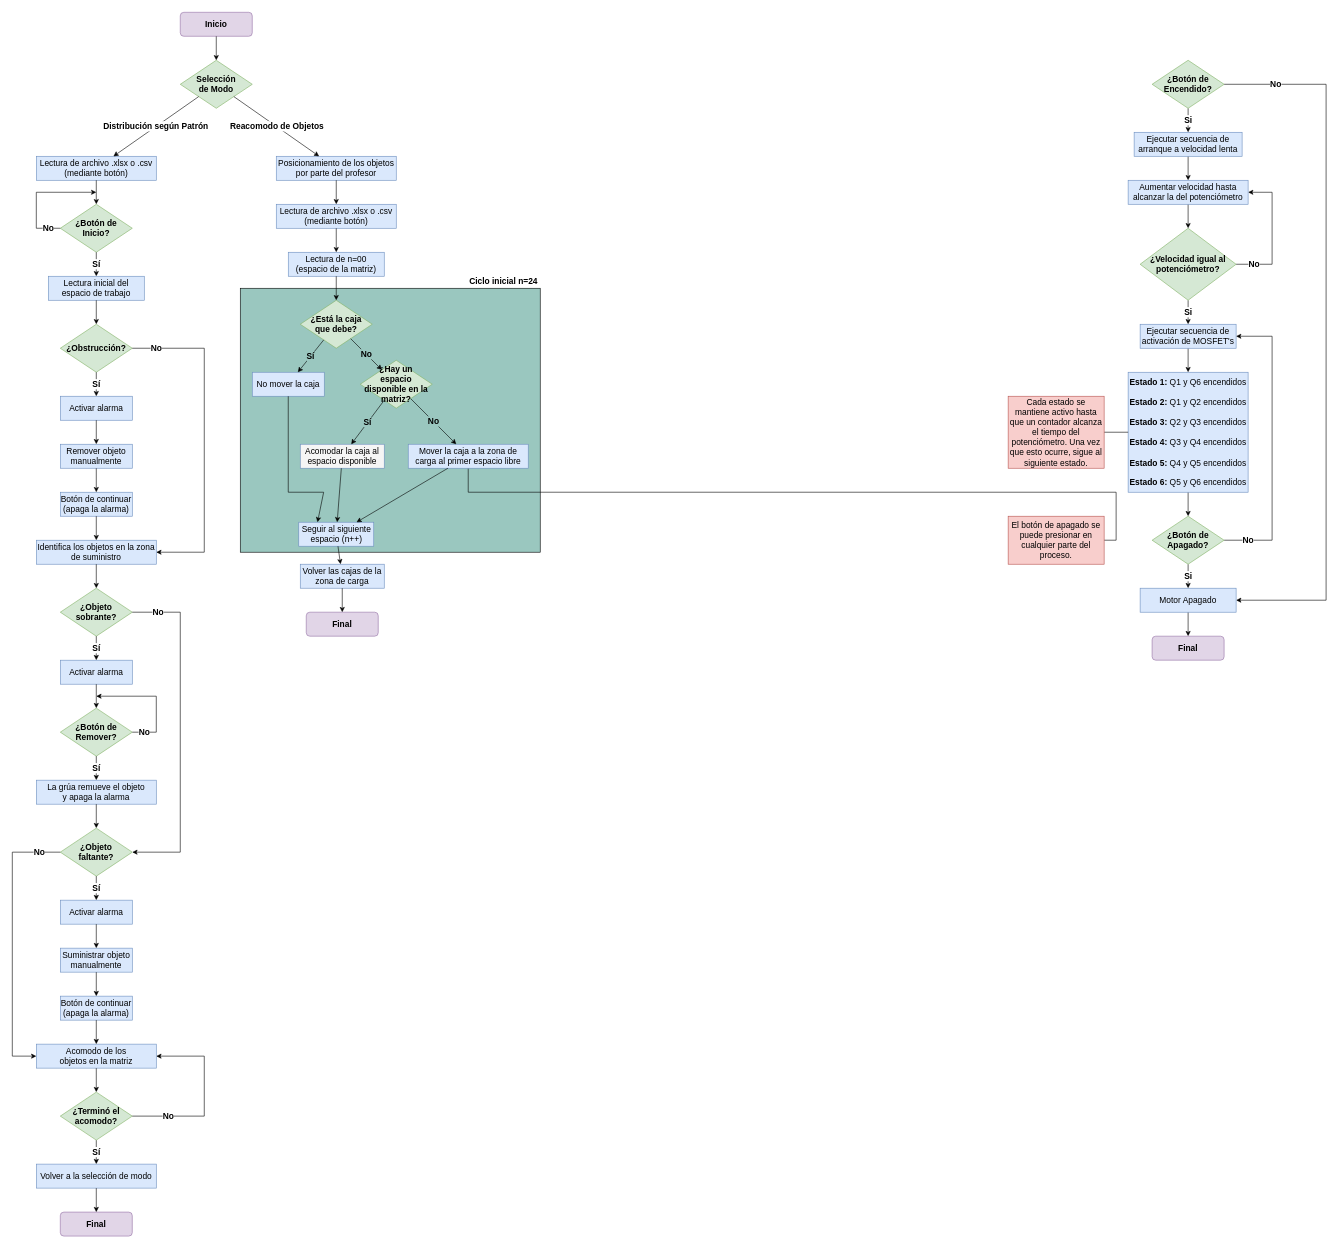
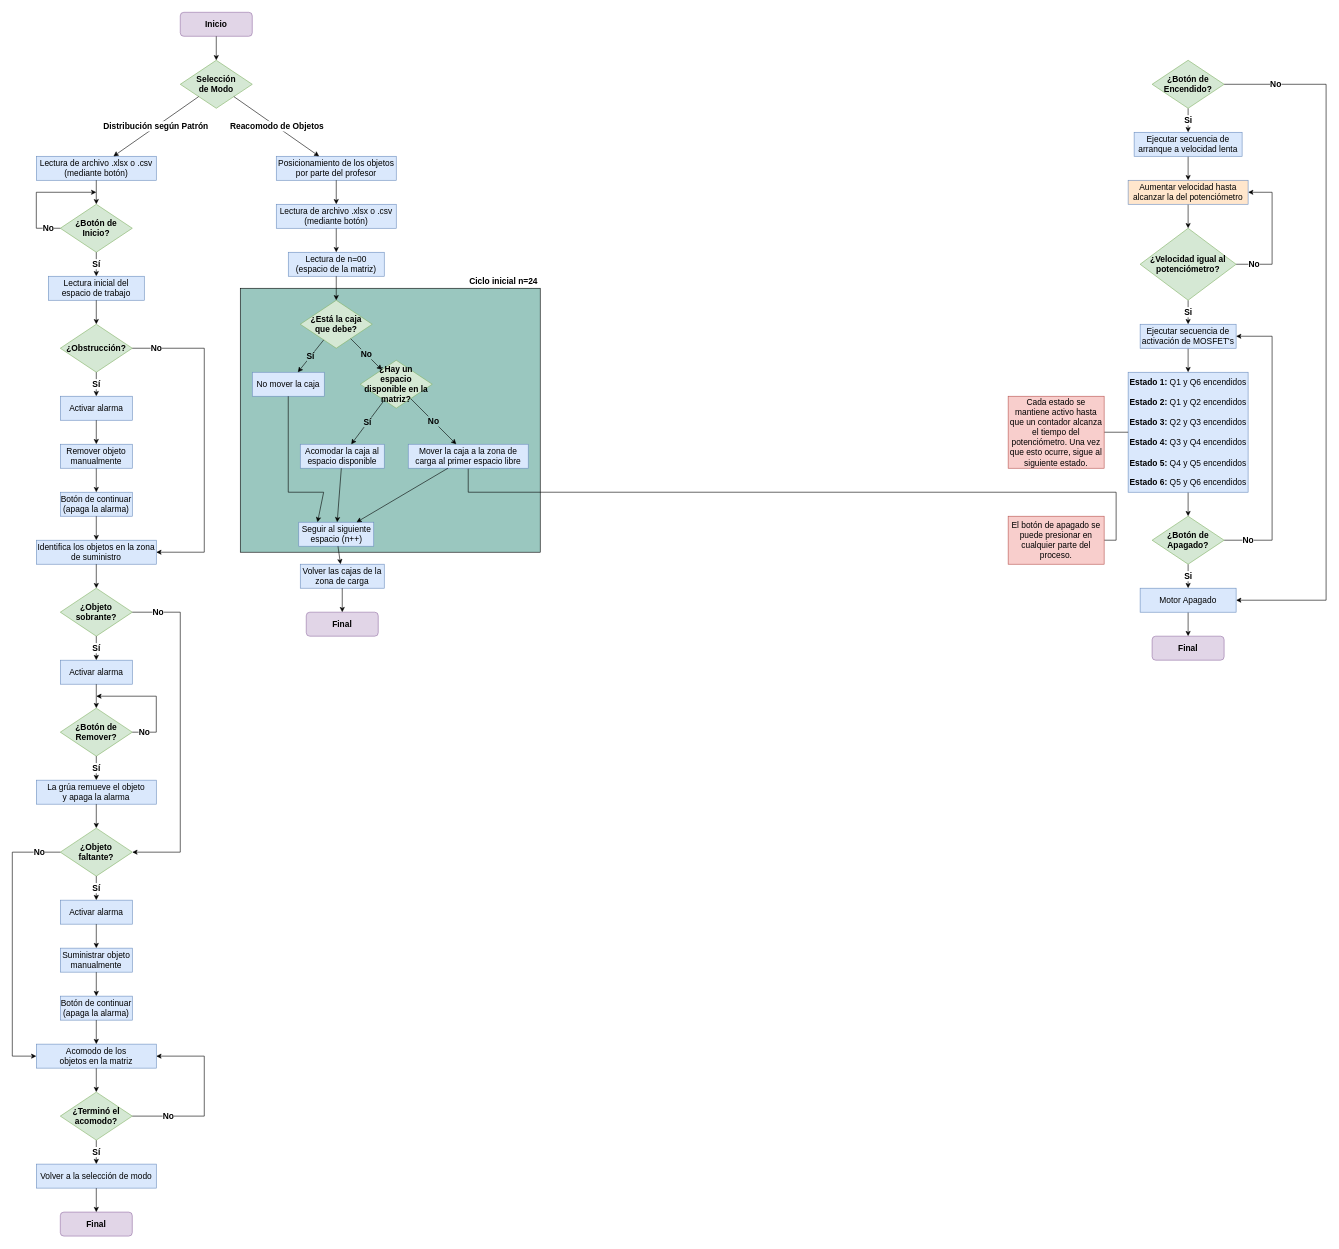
- <mxCell id="27" value="Aumentar velocidad hasta alcanzar la del potenciómetro" style="rounded=0;whiteSpace=wrap;html=1;fontSize=14;glass=0;strokeWidth=1;shadow=0;fillColor=#dae8fc;strokeColor=#6c8ebf;" parent="1" vertex="1"><mxGeometry x="1880" y="300" width="200" height="40" as="geometry" /></mxCell>
+ <mxCell id="27" value="Aumentar velocidad hasta alcanzar la del potenciómetro" style="rounded=0;whiteSpace=wrap;html=1;fontSize=14;glass=0;strokeWidth=1;shadow=0;fillColor=#ffe6cc;strokeColor=#6c8ebf;" parent="1" vertex="1"><mxGeometry x="1880" y="300" width="200" height="40" as="geometry" /></mxCell>
- <mxCell id="86" value="Acomodar la caja al espacio disponible" style="rounded=0;whiteSpace=wrap;html=1;fontSize=14;glass=0;strokeWidth=1;shadow=0;fillColor=#f5f5f5;strokeColor=#6c8ebf;" parent="1" vertex="1"><mxGeometry x="500" y="740" width="140" height="40" as="geometry" /></mxCell>
+ <mxCell id="86" value="Acomodar la caja al espacio disponible" style="rounded=0;whiteSpace=wrap;html=1;fontSize=14;glass=0;strokeWidth=1;shadow=0;fillColor=#dae8fc;strokeColor=#6c8ebf;" parent="1" vertex="1"><mxGeometry x="500" y="740" width="140" height="40" as="geometry" /></mxCell>
